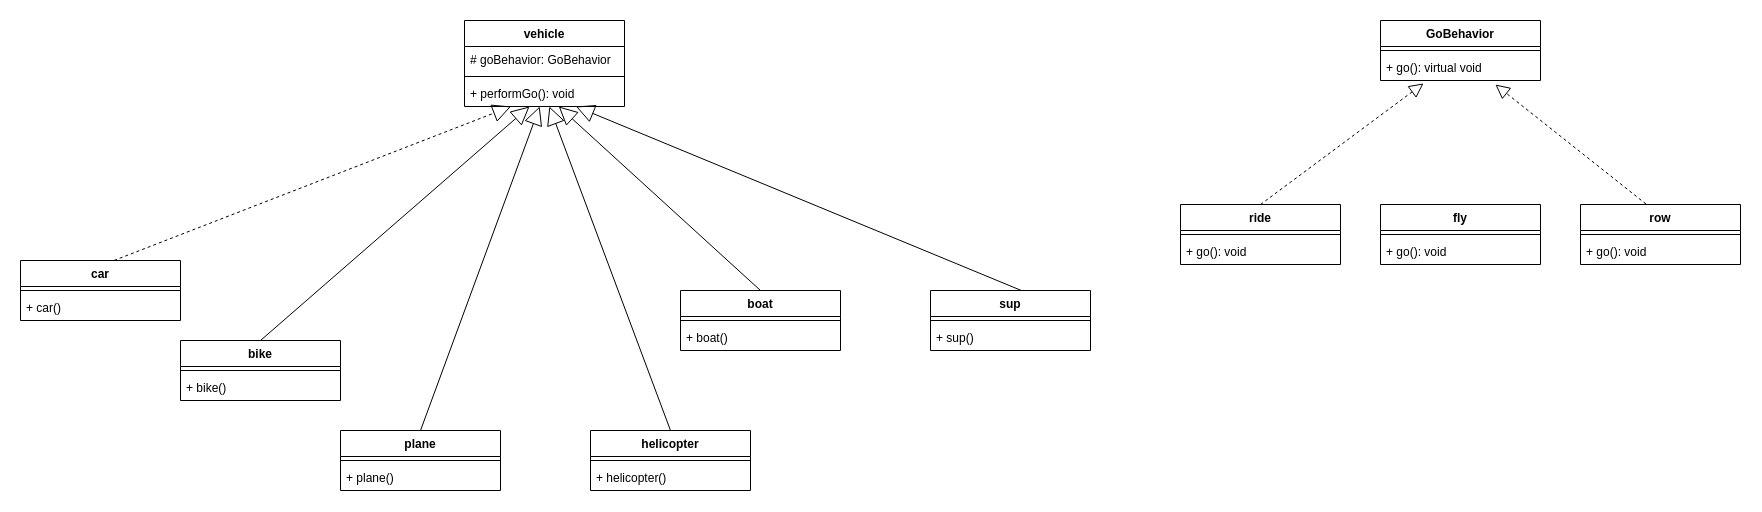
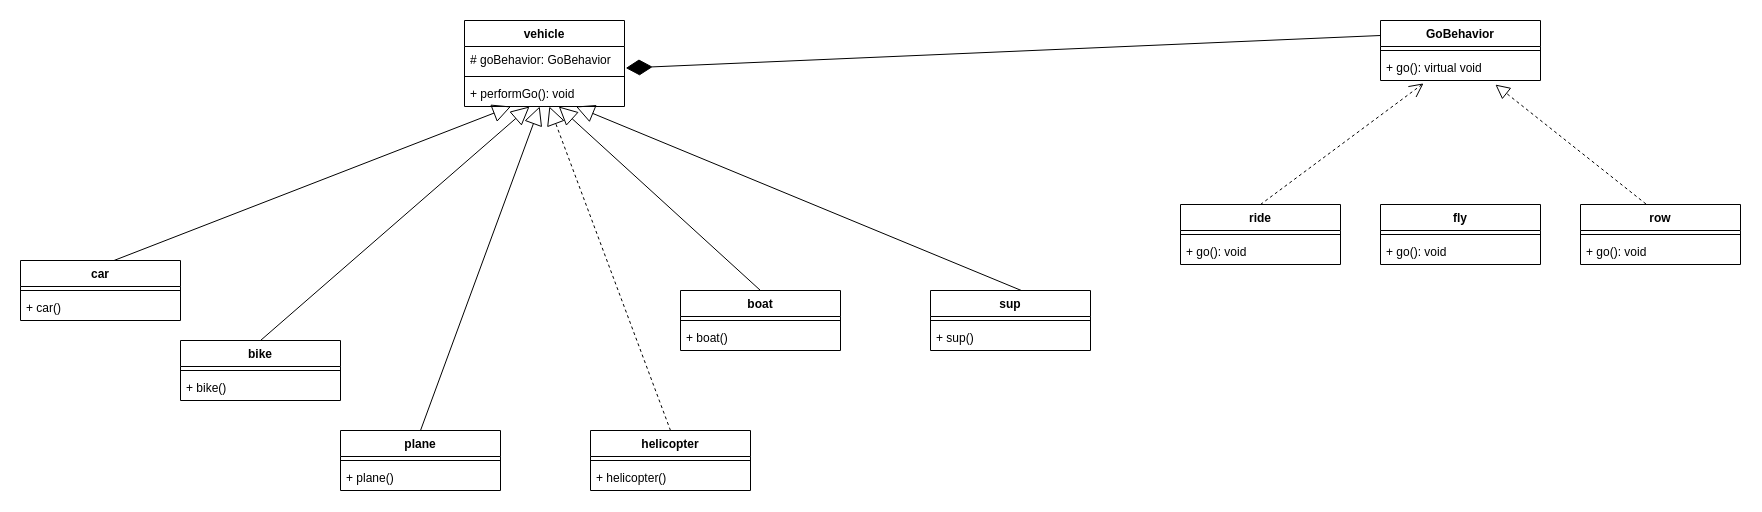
+ <mxCell id="44" value="" style="endArrow=diamondThin;endFill=1;endSize=24;html=1;rounded=0;entryX=1.008;entryY=0.828;entryDx=0;entryDy=0;entryPerimeter=0;exitX=0;exitY=0.25;exitDx=0;exitDy=0;" edge="1" parent="1" source="30" target="3"><mxGeometry width="160" relative="1" as="geometry"><mxPoint x="1070" y="100" as="sourcePoint" /><mxPoint x="830" y="270" as="targetPoint" /></mxGeometry></mxCell>
- <mxCell id="42" value="" style="endArrow=block;dashed=1;endFill=0;endSize=12;html=1;rounded=0;entryX=0.269;entryY=1.111;entryDx=0;entryDy=0;entryPerimeter=0;exitX=0.5;exitY=0;exitDx=0;exitDy=0;" edge="1" parent="1" source="33" target="32"><mxGeometry width="160" relative="1" as="geometry"><mxPoint x="1230" y="320" as="sourcePoint" /><mxPoint x="1390" y="320" as="targetPoint" /></mxGeometry></mxCell>
+ <mxCell id="42" value="" style="endArrow=open;dashed=1;endFill=0;endSize=12;html=1;rounded=0;entryX=0.269;entryY=1.111;entryDx=0;entryDy=0;entryPerimeter=0;exitX=0.5;exitY=0;exitDx=0;exitDy=0;" edge="1" parent="1" source="33" target="32"><mxGeometry width="160" relative="1" as="geometry"><mxPoint x="1230" y="320" as="sourcePoint" /><mxPoint x="1390" y="320" as="targetPoint" /></mxGeometry></mxCell>
- <mxCell id="27" value="" style="endArrow=block;endSize=16;endFill=0;html=1;rounded=0;exitX=0.585;exitY=-0.001;exitDx=0;exitDy=0;exitPerimeter=0;dashed=1;" edge="1" parent="1" source="16" target="5"><mxGeometry width="160" relative="1" as="geometry"><mxPoint x="430" y="300" as="sourcePoint" /><mxPoint x="680" y="220" as="targetPoint" /></mxGeometry></mxCell>
+ <mxCell id="27" value="" style="endArrow=block;endSize=16;endFill=0;html=1;rounded=0;exitX=0.585;exitY=-0.001;exitDx=0;exitDy=0;exitPerimeter=0;" edge="1" parent="1" source="16" target="5"><mxGeometry width="160" relative="1" as="geometry"><mxPoint x="430" y="300" as="sourcePoint" /><mxPoint x="680" y="220" as="targetPoint" /></mxGeometry></mxCell>
- <mxCell id="28" value="" style="endArrow=block;endSize=16;endFill=0;html=1;rounded=0;exitX=0.5;exitY=0;exitDx=0;exitDy=0;" edge="1" parent="1" source="19" target="5"><mxGeometry width="160" relative="1" as="geometry"><mxPoint x="430" y="300" as="sourcePoint" /><mxPoint x="680" y="220" as="targetPoint" /></mxGeometry></mxCell>
+ <mxCell id="28" value="" style="endArrow=block;endSize=16;endFill=0;html=1;rounded=0;exitX=0.5;exitY=0;exitDx=0;exitDy=0;dashed=1;" edge="1" parent="1" source="19" target="5"><mxGeometry width="160" relative="1" as="geometry"><mxPoint x="430" y="300" as="sourcePoint" /><mxPoint x="680" y="220" as="targetPoint" /></mxGeometry></mxCell>
